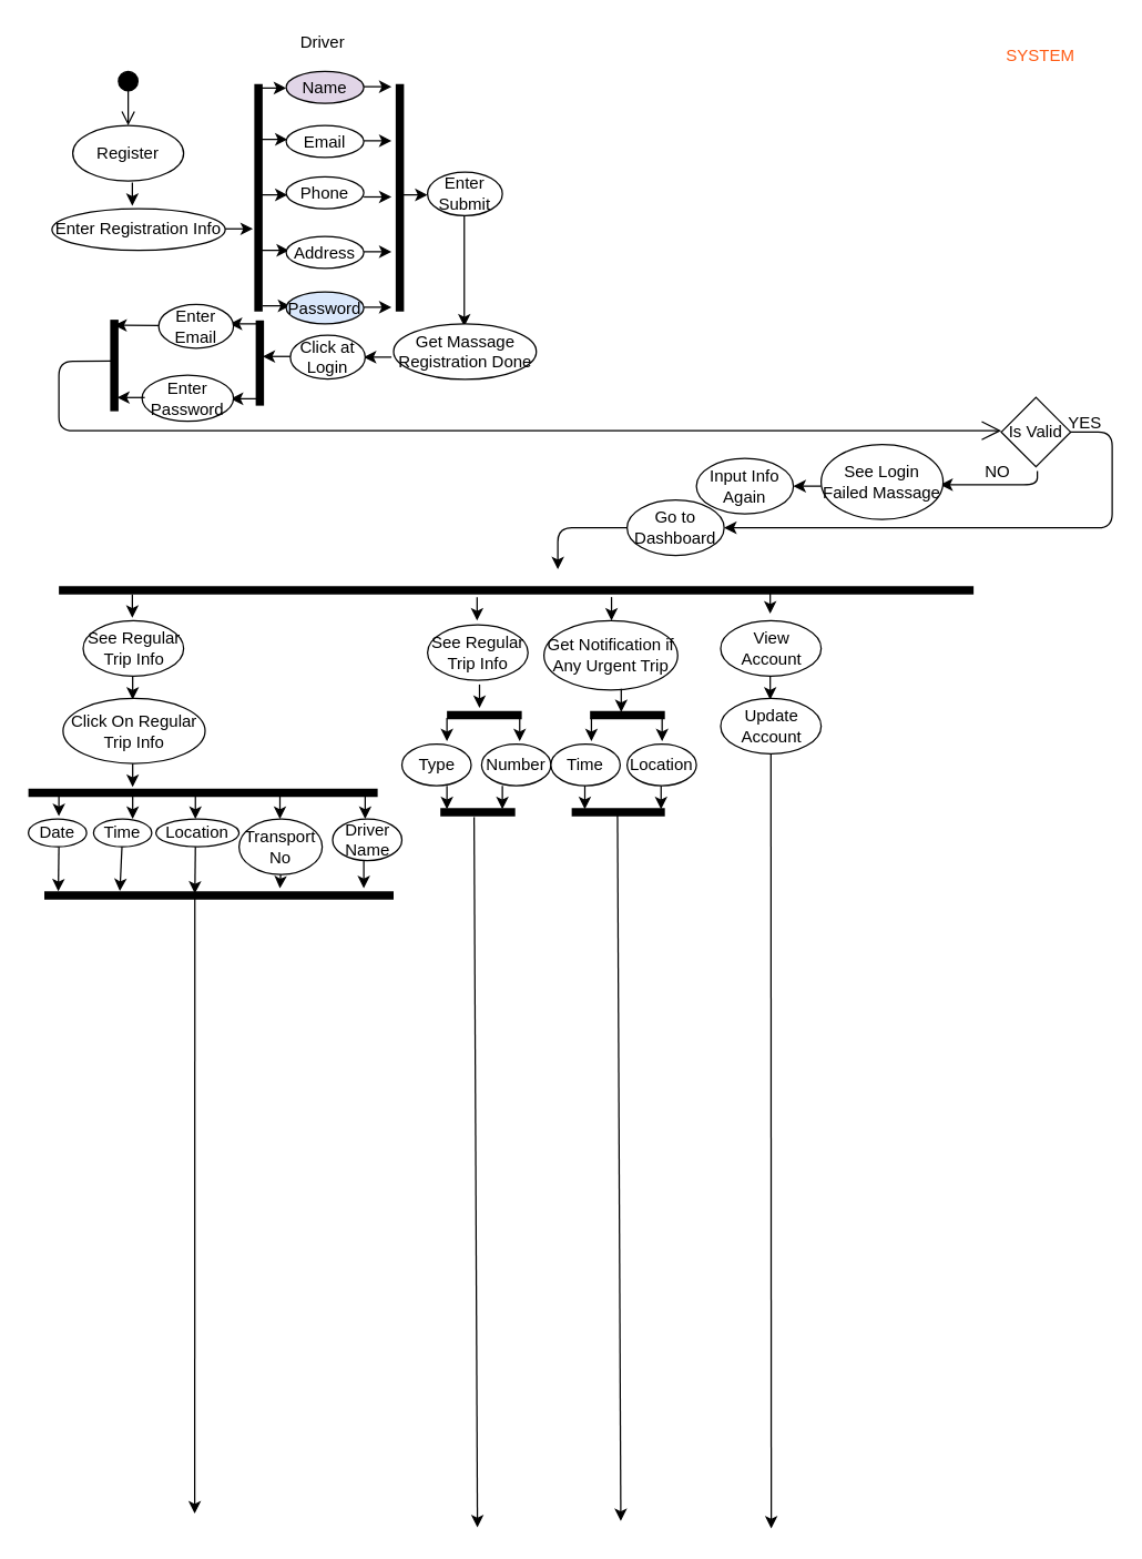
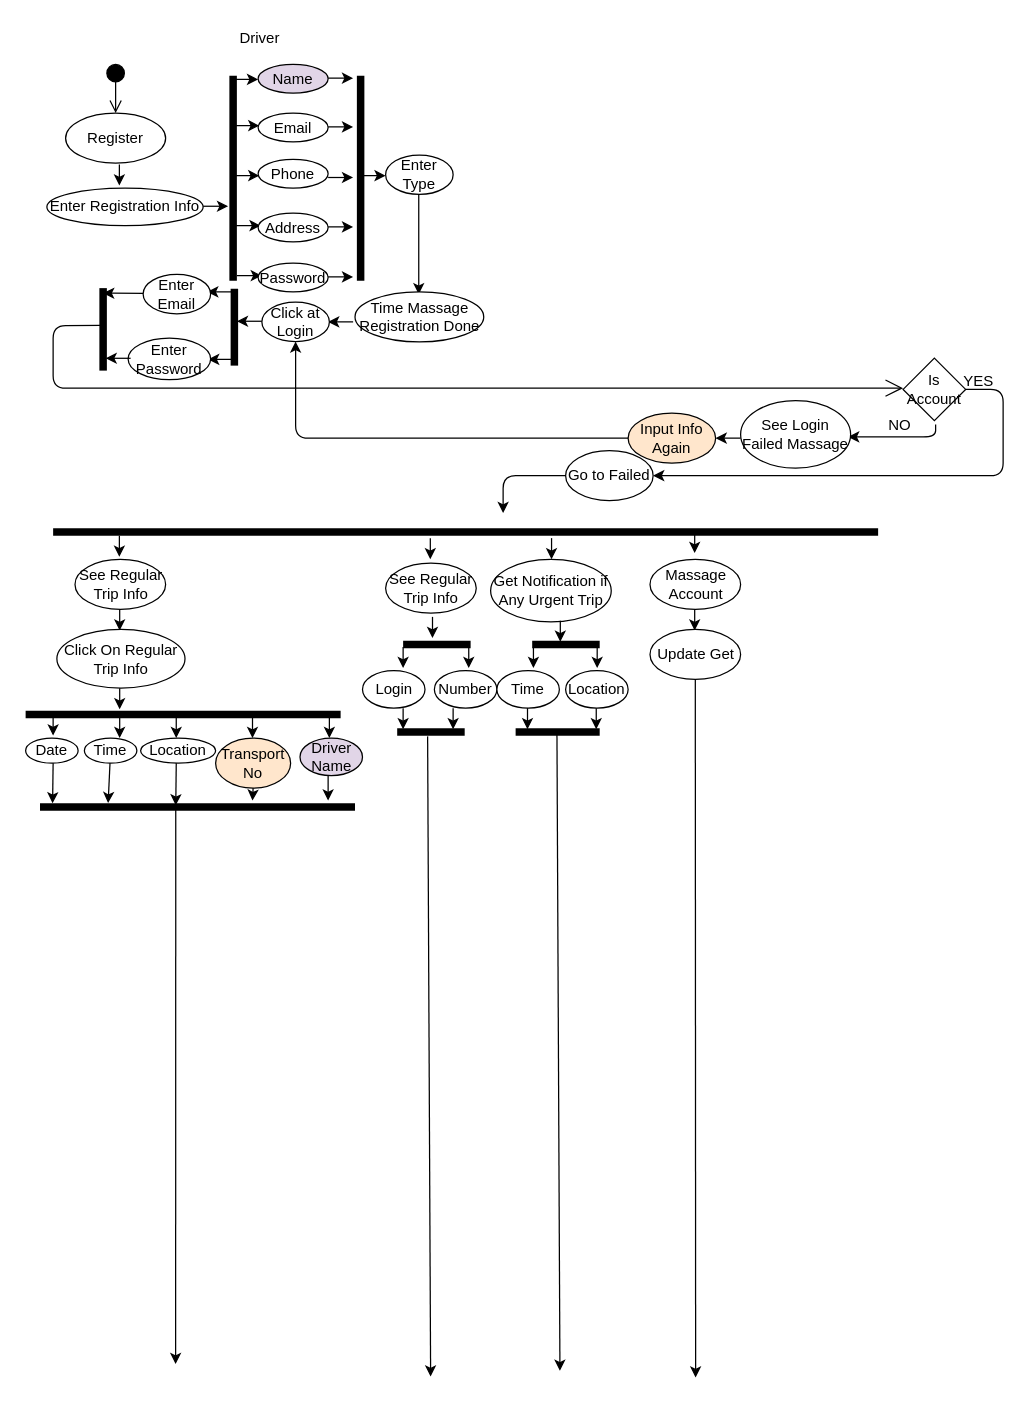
- <mxCell id="51" value="Driver" style="text;html=1;align=center;verticalAlign=middle;resizable=0;points=[];autosize=1;strokeColor=none;" vertex="1" parent="1"><mxGeometry x="207" width="50" height="20" as="geometry" y="20" /></mxCell>
+ <mxCell id="51" value="Driver" style="text;html=1;align=center;verticalAlign=middle;resizable=0;points=[];autosize=1;strokeColor=none;" vertex="1" parent="1"><mxGeometry x="182" y="20" width="50" height="20" as="geometry" /></mxCell>
- <mxCell id="40" value="&lt;font color=&quot;#ff5b14&quot;&gt;SYSTEM&lt;/font&gt;" style="text;html=1;align=center;verticalAlign=middle;resizable=0;points=[];autosize=1;strokeColor=none;" vertex="1" parent="1"><mxGeometry x="715" y="30" width="70" height="20" as="geometry" /></mxCell>
- <mxCell id="25" value="Enter Submit" style="ellipse;whiteSpace=wrap;html=1;" vertex="1" parent="1"><mxGeometry x="308" y="123.5" width="54" height="31.5" as="geometry" /></mxCell>
+ <mxCell id="25" value="Enter Type" style="ellipse;whiteSpace=wrap;html=1;" vertex="1" parent="1"><mxGeometry x="308" y="123.5" width="54" height="31.5" as="geometry" /></mxCell>
- <mxCell id="17" value="Password" style="ellipse;whiteSpace=wrap;html=1;fillColor=#dae8fc;" vertex="1" parent="1"><mxGeometry x="206" y="210" width="56" height="23" as="geometry" /></mxCell>
+ <mxCell id="17" value="Password" style="ellipse;whiteSpace=wrap;html=1;" vertex="1" parent="1"><mxGeometry x="206" y="210" width="56" height="23" as="geometry" /></mxCell>
- <mxCell id="27" value="Get Massage Registration Done" style="ellipse;whiteSpace=wrap;html=1;" vertex="1" parent="1"><mxGeometry x="283.5" y="233" width="103" height="40" as="geometry" /></mxCell>
+ <mxCell id="27" value="Time Massage Registration Done" style="ellipse;whiteSpace=wrap;html=1;" vertex="1" parent="1"><mxGeometry x="283.5" y="233" width="103" height="40" as="geometry" /></mxCell>
- <mxCell id="41" value="Is Valid" style="rhombus;whiteSpace=wrap;html=1;strokeColor=#000000;" vertex="1" parent="1"><mxGeometry x="722" y="286" width="50" height="50" as="geometry" /></mxCell>
+ <mxCell id="41" value="Is Account" style="rhombus;whiteSpace=wrap;html=1;strokeColor=#000000;" vertex="1" parent="1"><mxGeometry x="722" y="286" width="50" height="50" as="geometry" /></mxCell>
+ <mxCell id="47" value="" style="endArrow=classic;html=1;exitX=0;exitY=0.5;exitDx=0;exitDy=0;entryX=0.5;entryY=1;entryDx=0;entryDy=0;" edge="1" parent="1" source="46" target="29"><mxGeometry x="35" y="10" width="50" height="50" as="geometry"><mxPoint x="392" y="210" as="sourcePoint" /><mxPoint x="442" y="160" as="targetPoint" /><Array as="points"><mxPoint x="236" y="350" /></Array></mxGeometry></mxCell>
- <mxCell id="46" value="Input Info Again" style="ellipse;whiteSpace=wrap;html=1;" vertex="1" parent="1"><mxGeometry x="502" y="330" width="70" height="40" as="geometry" /></mxCell>
+ <mxCell id="46" value="Input Info Again" style="ellipse;whiteSpace=wrap;html=1;fillColor=#ffe6cc;" vertex="1" parent="1"><mxGeometry x="502" y="330" width="70" height="40" as="geometry" /></mxCell>
- <mxCell id="50" value="Go to Dashboard" style="ellipse;whiteSpace=wrap;html=1;" vertex="1" parent="1"><mxGeometry x="452" y="360" width="70" height="40" as="geometry" /></mxCell>
+ <mxCell id="50" value="Go to Failed" style="ellipse;whiteSpace=wrap;html=1;" vertex="1" parent="1"><mxGeometry x="452" y="360" width="70" height="40" as="geometry" /></mxCell>
- <mxCell id="61" value="View Account" style="ellipse;whiteSpace=wrap;html=1;" vertex="1" parent="1"><mxGeometry x="519.5" y="447" width="72.5" height="40" as="geometry" /></mxCell>
+ <mxCell id="61" value="Massage Account" style="ellipse;whiteSpace=wrap;html=1;" vertex="1" parent="1"><mxGeometry x="519.5" y="447" width="72.5" height="40" as="geometry" /></mxCell>
- <mxCell id="104" value="Update Account" style="ellipse;whiteSpace=wrap;html=1;" vertex="1" parent="1"><mxGeometry x="519.5" y="503" width="72.5" height="40" as="geometry" /></mxCell>
+ <mxCell id="104" value="Update Get" style="ellipse;whiteSpace=wrap;html=1;" vertex="1" parent="1"><mxGeometry x="519.5" y="503" width="72.5" height="40" as="geometry" /></mxCell>
- <mxCell id="87" value="Type" style="ellipse;whiteSpace=wrap;html=1;" vertex="1" parent="1"><mxGeometry x="289.5" y="536" width="50" height="30" as="geometry" /></mxCell>
+ <mxCell id="87" value="Login" style="ellipse;whiteSpace=wrap;html=1;" vertex="1" parent="1"><mxGeometry x="289.5" y="536" width="50" height="30" as="geometry" /></mxCell>
- <mxCell id="75" value="Driver Name" style="ellipse;whiteSpace=wrap;html=1;" vertex="1" parent="1"><mxGeometry x="239.5" y="590" width="50" height="30" as="geometry" /></mxCell>
+ <mxCell id="75" value="Driver Name" style="ellipse;whiteSpace=wrap;html=1;fillColor=#e1d5e7;" vertex="1" parent="1"><mxGeometry x="239.5" y="590" width="50" height="30" as="geometry" /></mxCell>
- <mxCell id="74" value="Transport No" style="ellipse;whiteSpace=wrap;html=1;" vertex="1" parent="1"><mxGeometry x="172" y="590" width="60" height="40" as="geometry" /></mxCell>
+ <mxCell id="74" value="Transport No" style="ellipse;whiteSpace=wrap;html=1;fillColor=#ffe6cc;" vertex="1" parent="1"><mxGeometry x="172" y="590" width="60" height="40" as="geometry" /></mxCell>
